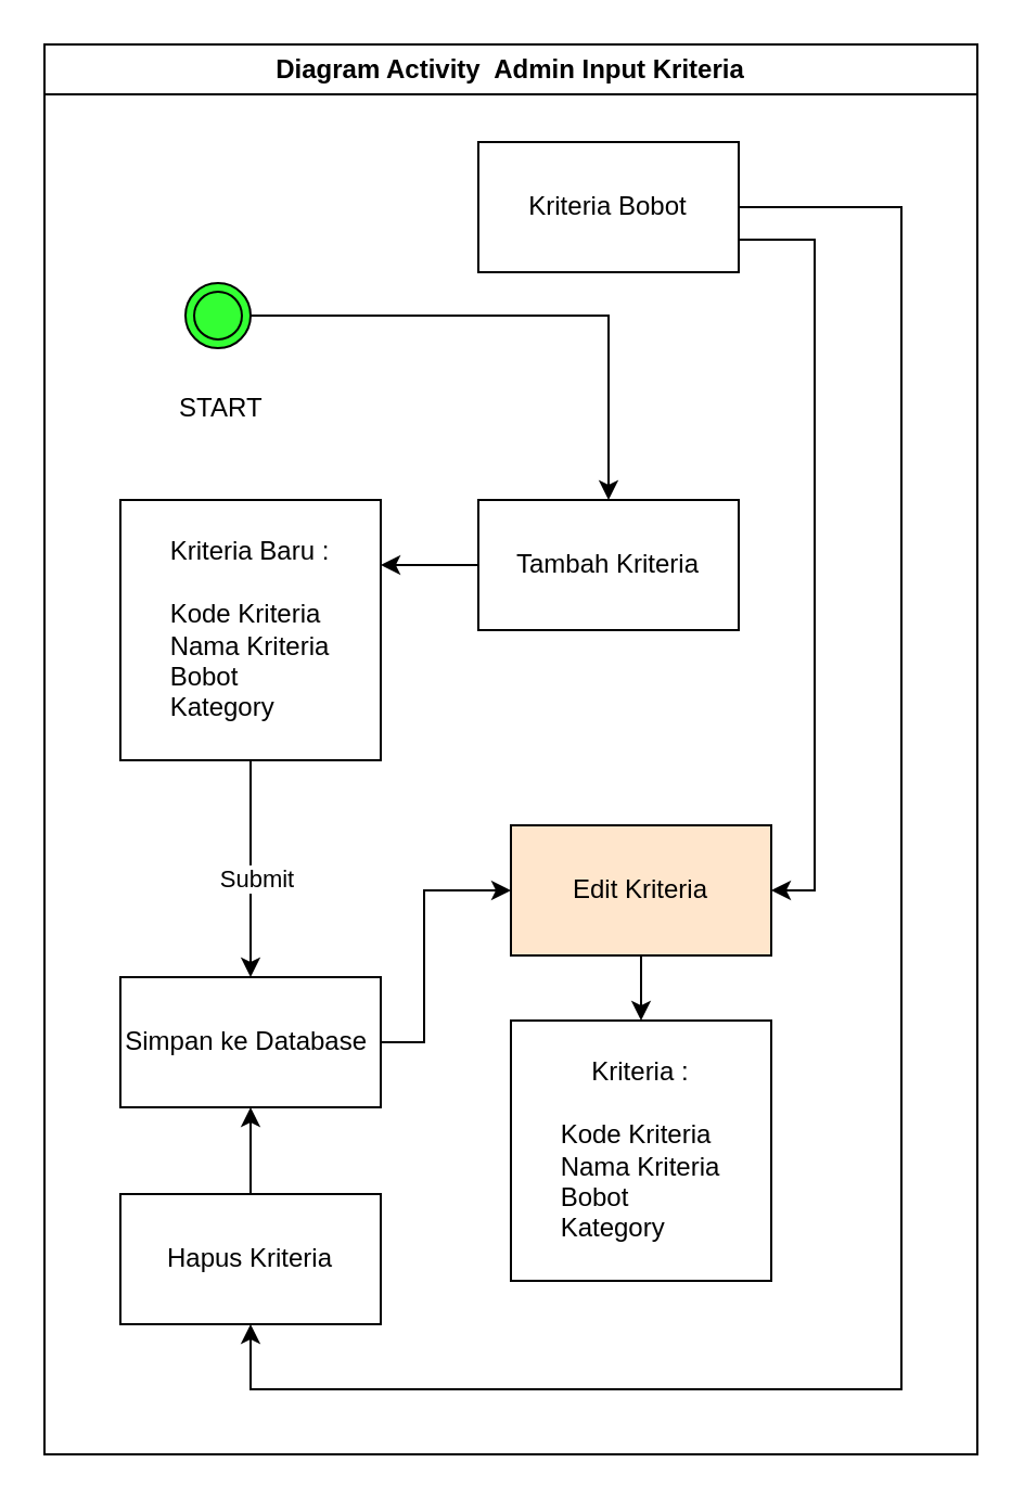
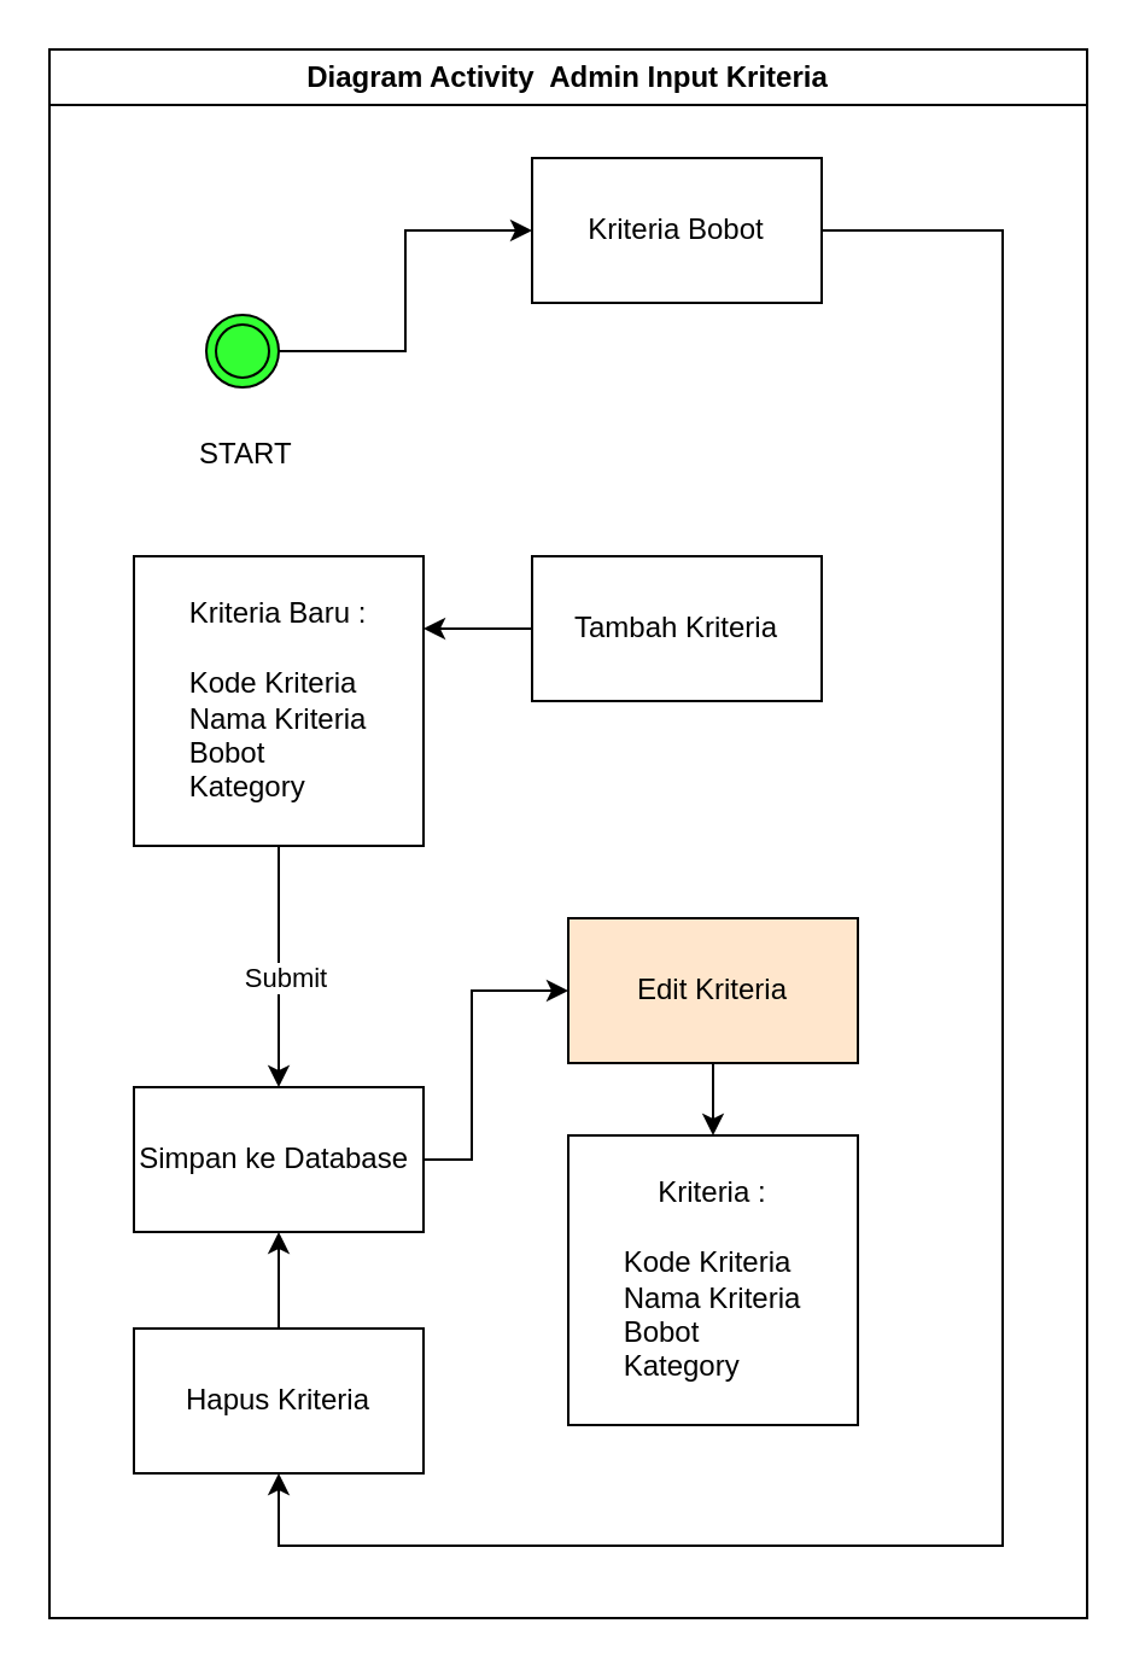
- <mxCell id="2" style="edgeStyle=orthogonalEdgeStyle;rounded=0;orthogonalLoop=1;jettySize=auto;html=1;" parent="1" source="3" target="6" edge="1"><mxGeometry relative="1" as="geometry" /></mxCell>
+ <mxCell id="2" style="edgeStyle=orthogonalEdgeStyle;rounded=0;orthogonalLoop=1;jettySize=auto;html=1;entryX=0;entryY=0.5;entryDx=0;entryDy=0;" parent="1" source="3" target="14" edge="1"><mxGeometry relative="1" as="geometry" /></mxCell>
- <mxCell id="12" style="edgeStyle=orthogonalEdgeStyle;rounded=0;orthogonalLoop=1;jettySize=auto;html=1;entryX=1;entryY=0.5;entryDx=0;entryDy=0;" parent="4" source="14" target="16" edge="1"><mxGeometry relative="1" as="geometry"><Array as="points"><mxPoint x="355" y="90" /><mxPoint x="355" y="390" /></Array></mxGeometry></mxCell>
